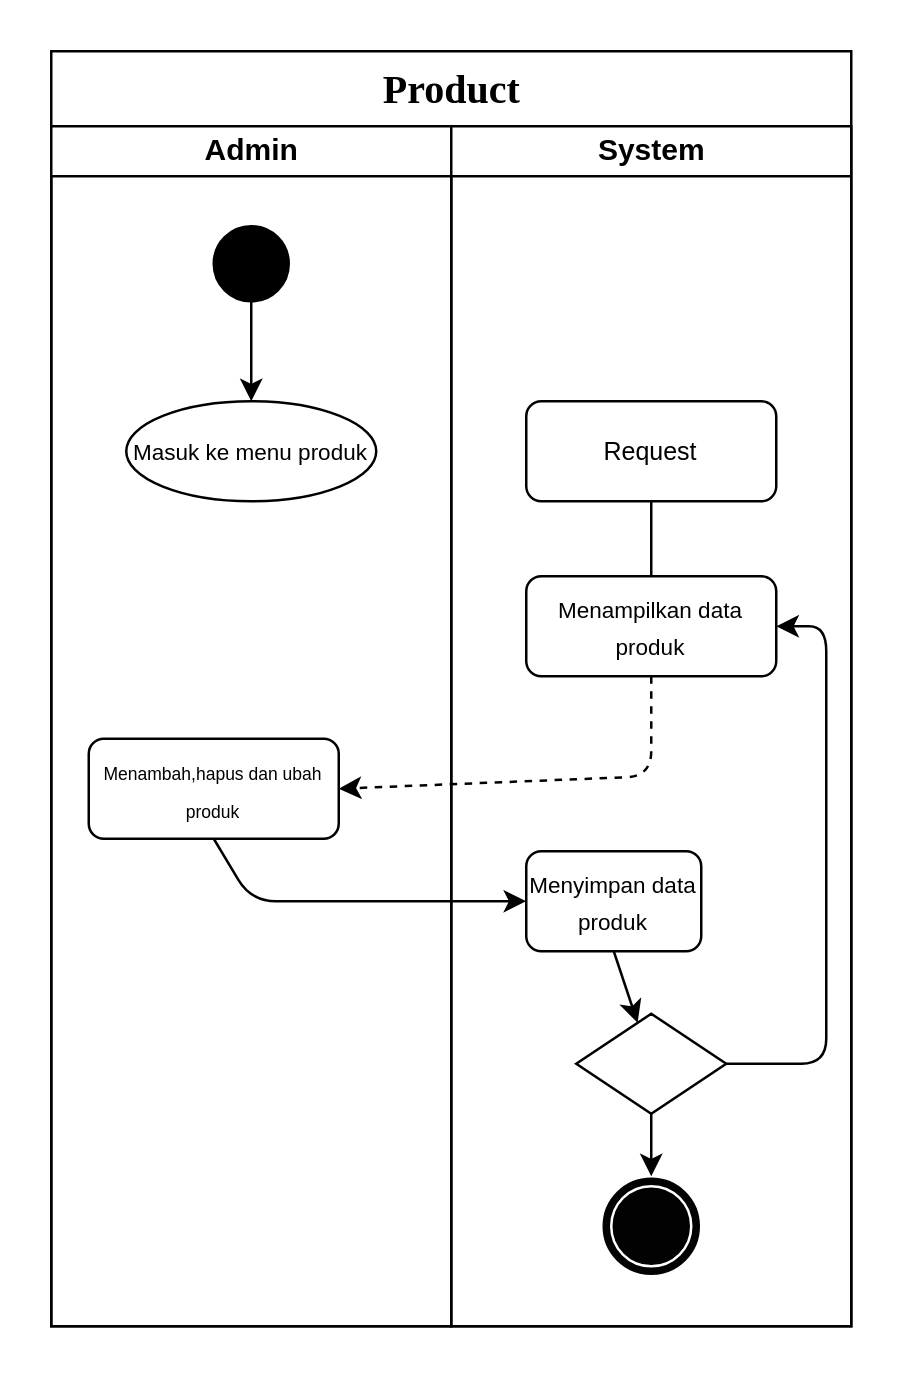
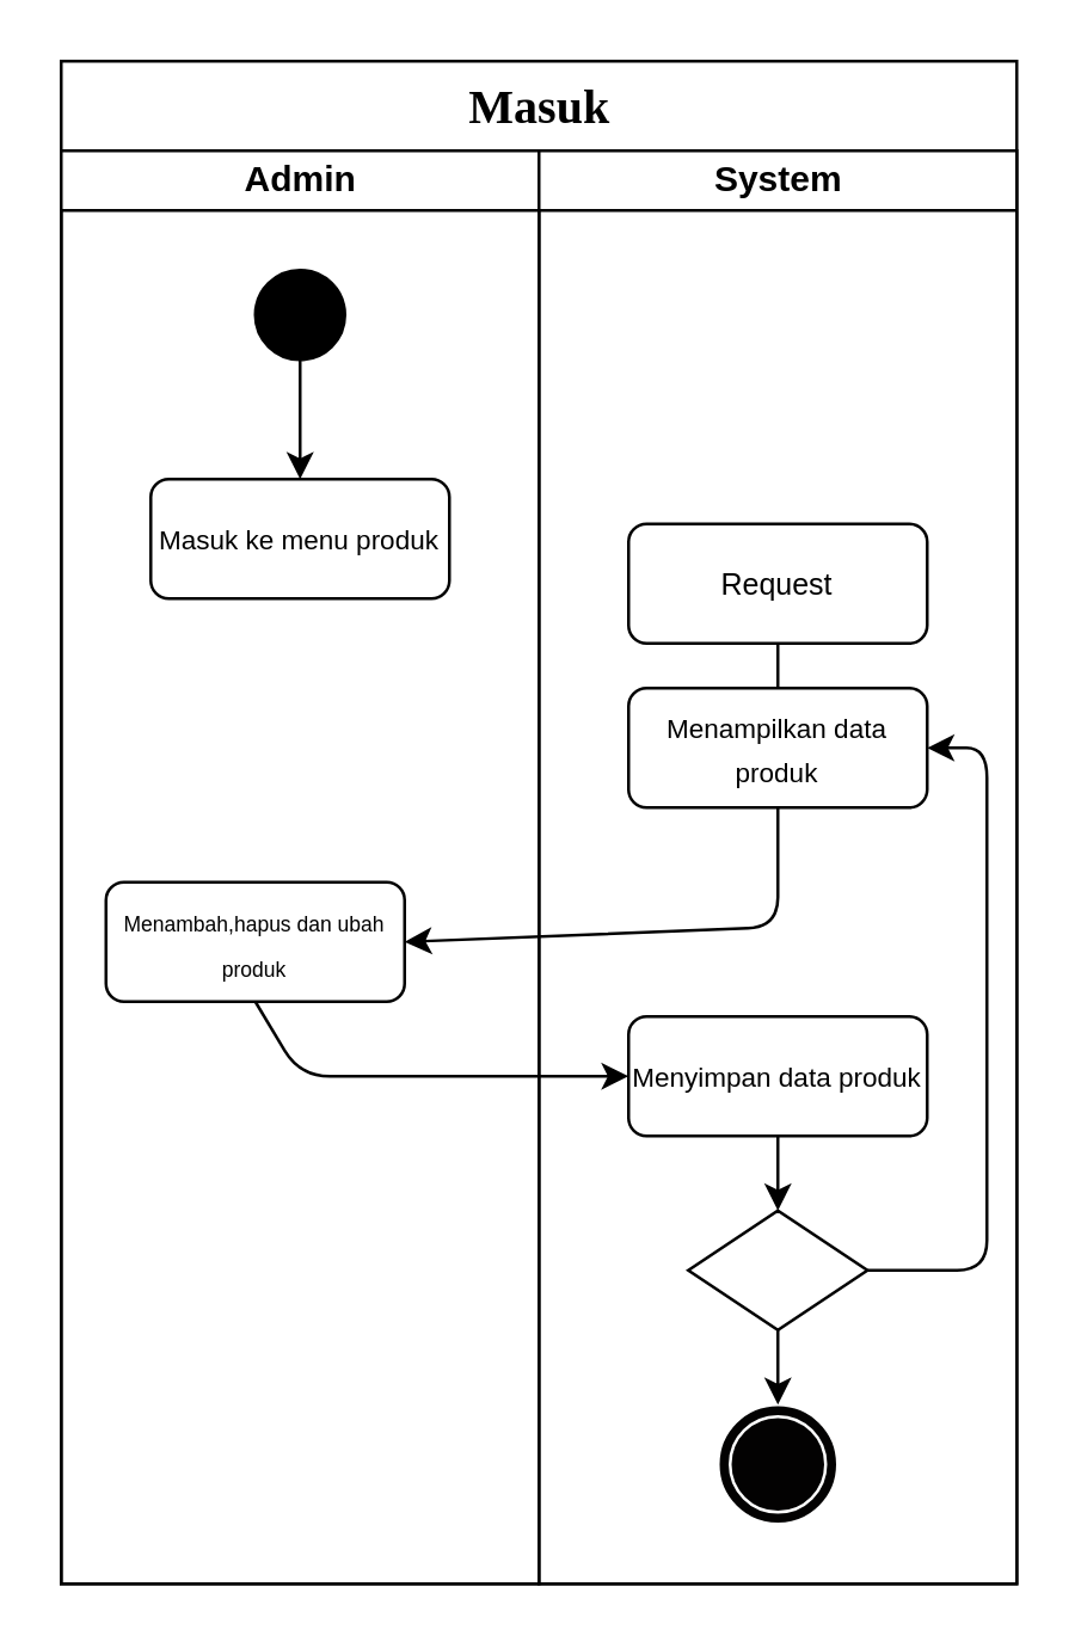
- <mxCell id="2" value="&lt;font style=&quot;font-size: 16px&quot;&gt;Product&lt;/font&gt;" style="swimlane;html=1;childLayout=stackLayout;startSize=30;rounded=0;shadow=0;labelBackgroundColor=none;strokeWidth=1;fontFamily=Verdana;fontSize=8;align=center;" parent="1" vertex="1"><mxGeometry x="20" y="20" width="320" height="510" as="geometry" /></mxCell>
+ <mxCell id="2" value="&lt;font style=&quot;font-size: 16px&quot;&gt;Masuk&lt;/font&gt;" style="swimlane;html=1;childLayout=stackLayout;startSize=30;rounded=0;shadow=0;labelBackgroundColor=none;strokeWidth=1;fontFamily=Verdana;fontSize=8;align=center;" parent="1" vertex="1"><mxGeometry x="20" y="20" width="320" height="510" as="geometry" /></mxCell>
- <mxCell id="4" value="&lt;font style=&quot;font-size: 9px&quot;&gt;Masuk ke menu produk&lt;/font&gt;" style="ellipse;whiteSpace=wrap;html=1;" parent="3" vertex="1"><mxGeometry x="30" y="110" width="100" height="40" as="geometry" /></mxCell>
+ <mxCell id="4" value="&lt;font style=&quot;font-size: 9px&quot;&gt;Masuk ke menu produk&lt;/font&gt;" style="rounded=1;whiteSpace=wrap;html=1;" parent="3" vertex="1"><mxGeometry x="30" y="110" width="100" height="40" as="geometry" /></mxCell>
- <mxCell id="12" value="&lt;font size=&quot;1&quot;&gt;Request&lt;/font&gt;" style="rounded=1;whiteSpace=wrap;html=1;" parent="11" vertex="1"><mxGeometry x="30" y="110" width="100" height="40" as="geometry" /></mxCell>
+ <mxCell id="12" value="&lt;font size=&quot;1&quot;&gt;Request&lt;/font&gt;" style="rounded=1;whiteSpace=wrap;html=1;" parent="11" vertex="1"><mxGeometry x="30" y="125" width="100" height="40" as="geometry" /></mxCell>
- <mxCell id="9" value="" style="endArrow=classic;html=1;entryX=1;entryY=0.5;entryDx=0;entryDy=0;dashed=1;" parent="2" source="13" target="6" edge="1"><mxGeometry width="50" height="50" relative="1" as="geometry"><mxPoint x="260" y="260" as="sourcePoint" /><mxPoint x="240" y="280" as="targetPoint" /><Array as="points"><mxPoint x="240" y="290" /></Array></mxGeometry></mxCell>
+ <mxCell id="9" value="" style="endArrow=classic;html=1;entryX=1;entryY=0.5;entryDx=0;entryDy=0;" parent="2" source="13" target="6" edge="1"><mxGeometry width="50" height="50" relative="1" as="geometry"><mxPoint x="260" y="260" as="sourcePoint" /><mxPoint x="240" y="280" as="targetPoint" /><Array as="points"><mxPoint x="240" y="290" /></Array></mxGeometry></mxCell>
- <mxCell id="15" value="&lt;font style=&quot;font-size: 9px&quot;&gt;Menyimpan data produk&lt;/font&gt;" style="rounded=1;whiteSpace=wrap;html=1;" parent="11" vertex="1"><mxGeometry x="30" y="290" width="70" height="40" as="geometry" /></mxCell>
+ <mxCell id="15" value="&lt;font style=&quot;font-size: 9px&quot;&gt;Menyimpan data produk&lt;/font&gt;" style="rounded=1;whiteSpace=wrap;html=1;" parent="11" vertex="1"><mxGeometry x="30" y="290" width="100" height="40" as="geometry" /></mxCell>
